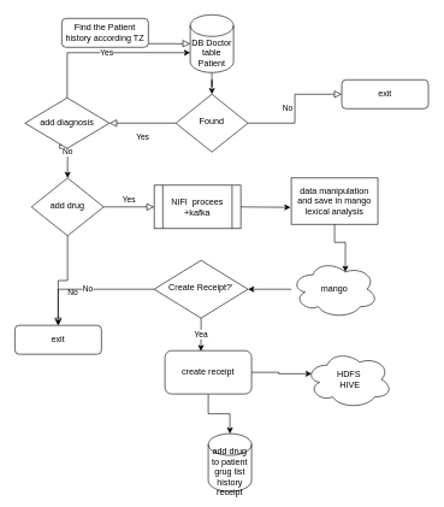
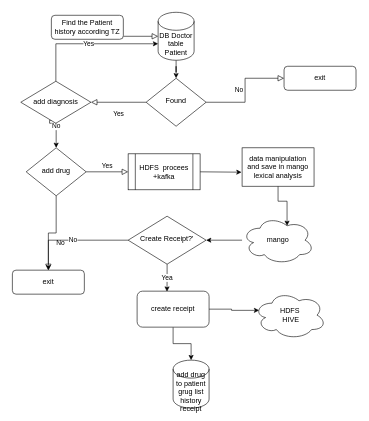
- <mxCell id="23" value="NIFI&amp;nbsp; procees +kafka" style="shape=process;whiteSpace=wrap;html=1;backgroundOutline=1;" vertex="1" parent="1"><mxGeometry x="213" y="256" width="120" height="60" as="geometry" /></mxCell>
+ <mxCell id="23" value="HDFS&amp;nbsp; procees +kafka" style="shape=process;whiteSpace=wrap;html=1;backgroundOutline=1;" vertex="1" parent="1"><mxGeometry x="213" y="256" width="120" height="60" as="geometry" /></mxCell>
